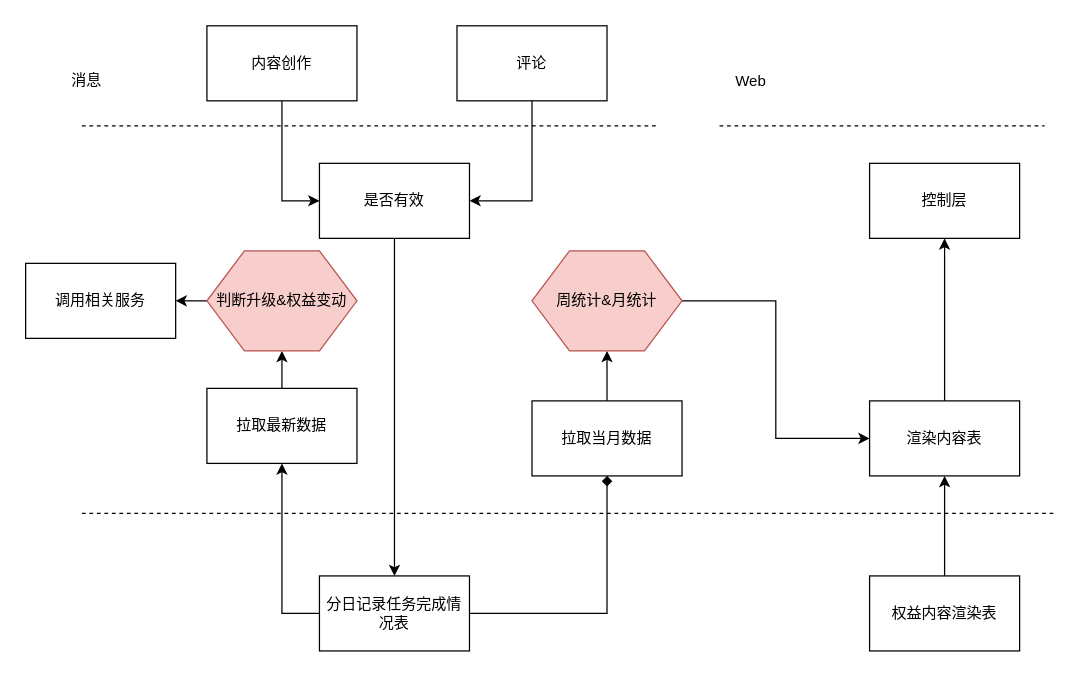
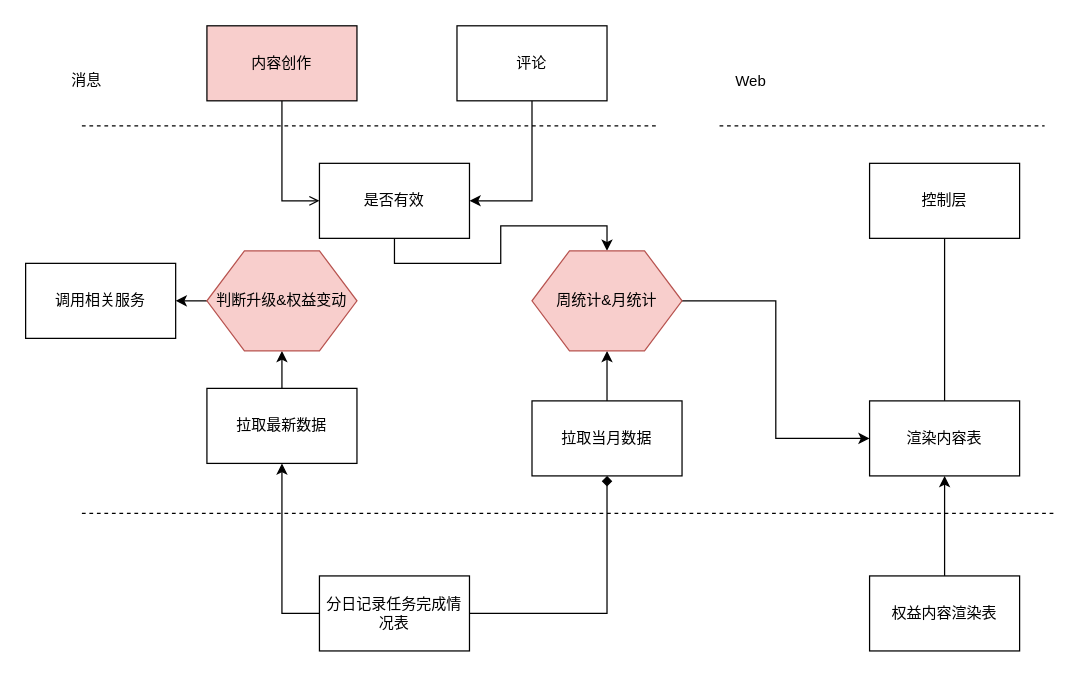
- <mxCell id="3" value="内容创作" style="rounded=0;whiteSpace=wrap;html=1;" vertex="1" parent="1"><mxGeometry x="165" y="20" width="120" height="60" as="geometry" /></mxCell>
+ <mxCell id="3" value="内容创作" style="rounded=0;whiteSpace=wrap;html=1;fillColor=#f8cecc;" vertex="1" parent="1"><mxGeometry x="165" y="20" width="120" height="60" as="geometry" /></mxCell>
- <mxCell id="2" style="edgeStyle=orthogonalEdgeStyle;rounded=0;orthogonalLoop=1;jettySize=auto;html=1;exitX=0.5;exitY=1;exitDx=0;exitDy=0;entryX=0;entryY=0.5;entryDx=0;entryDy=0;" edge="1" parent="1" source="3" target="9"><mxGeometry relative="1" as="geometry" /></mxCell>
+ <mxCell id="2" style="edgeStyle=orthogonalEdgeStyle;rounded=0;orthogonalLoop=1;jettySize=auto;html=1;exitX=0.5;exitY=1;exitDx=0;exitDy=0;entryX=0;entryY=0.5;entryDx=0;entryDy=0;endArrow=open;" edge="1" parent="1" source="3" target="9"><mxGeometry relative="1" as="geometry" /></mxCell>
- <mxCell id="18" style="edgeStyle=orthogonalEdgeStyle;rounded=0;orthogonalLoop=1;jettySize=auto;html=1;exitX=0.5;exitY=0;exitDx=0;exitDy=0;entryX=0.5;entryY=1;entryDx=0;entryDy=0;" edge="1" parent="1" source="19" target="22"><mxGeometry relative="1" as="geometry" /></mxCell>
+ <mxCell id="18" style="edgeStyle=orthogonalEdgeStyle;rounded=0;orthogonalLoop=1;jettySize=auto;html=1;exitX=0.5;exitY=0;exitDx=0;exitDy=0;entryX=0.5;entryY=1;entryDx=0;entryDy=0;endArrow=none;" edge="1" parent="1" source="19" target="22"><mxGeometry relative="1" as="geometry" /></mxCell>
- <mxCell id="8" style="edgeStyle=orthogonalEdgeStyle;rounded=0;orthogonalLoop=1;jettySize=auto;html=1;exitX=0.5;exitY=1;exitDx=0;exitDy=0;" edge="1" parent="1" source="9" target="12"><mxGeometry relative="1" as="geometry" /></mxCell>
+ <mxCell id="8" style="edgeStyle=orthogonalEdgeStyle;rounded=0;orthogonalLoop=1;jettySize=auto;html=1;exitX=0.5;exitY=1;exitDx=0;exitDy=0;" edge="1" parent="1" source="9" target="27"><mxGeometry relative="1" as="geometry" /></mxCell>
